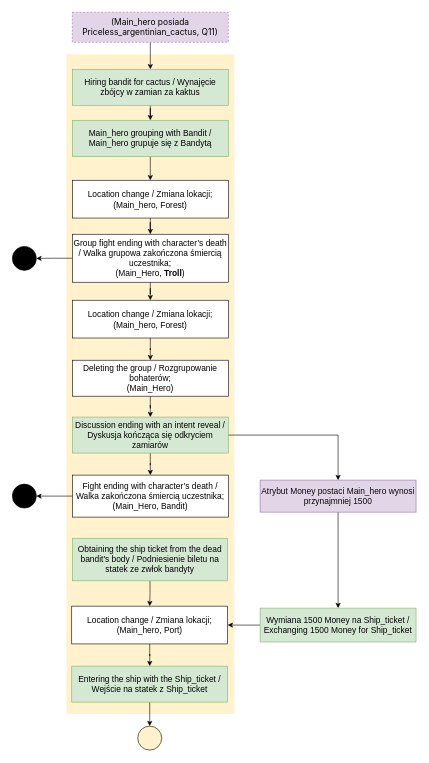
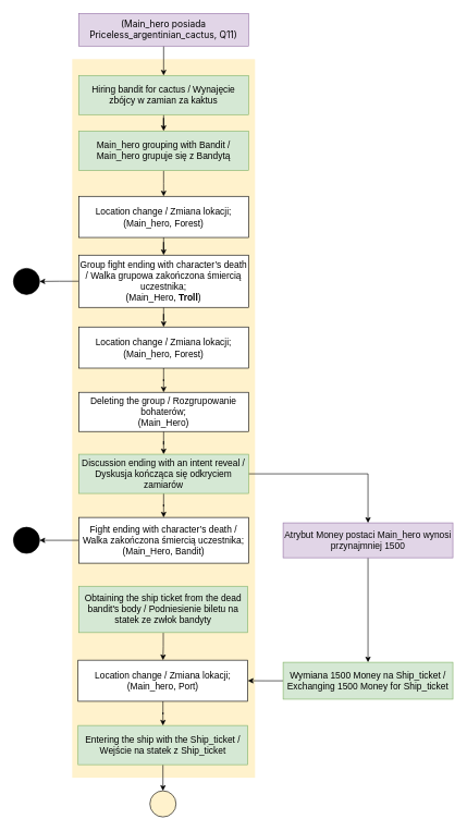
- <mxCell id="5" value="&lt;div style=&quot;box-sizing: border-box; font-family: -apple-system, &amp;quot;system-ui&amp;quot;, &amp;quot;Segoe UI&amp;quot;, system-ui, &amp;quot;Apple Color Emoji&amp;quot;, &amp;quot;Segoe UI Emoji&amp;quot;, &amp;quot;Segoe UI Web&amp;quot;, sans-serif; font-size: 14px;&quot;&gt;&lt;div style=&quot;&quot;&gt;(Main_hero posiada Priceless_argentinian_cactus, Q11)&lt;/div&gt;&lt;div&gt;&lt;/div&gt;&lt;/div&gt;" style="rounded=0;whiteSpace=wrap;html=1;strokeColor=#9673a6;fillColor=#e1d5e7;dashed=1;" parent="1" vertex="1"><mxGeometry x="120" y="20" width="260" height="50" as="geometry" /></mxCell>
+ <mxCell id="5" value="&lt;div style=&quot;box-sizing: border-box; font-family: -apple-system, &amp;quot;system-ui&amp;quot;, &amp;quot;Segoe UI&amp;quot;, system-ui, &amp;quot;Apple Color Emoji&amp;quot;, &amp;quot;Segoe UI Emoji&amp;quot;, &amp;quot;Segoe UI Web&amp;quot;, sans-serif; font-size: 14px;&quot;&gt;&lt;div style=&quot;&quot;&gt;(Main_hero posiada Priceless_argentinian_cactus, Q11)&lt;/div&gt;&lt;div&gt;&lt;/div&gt;&lt;/div&gt;" style="rounded=0;whiteSpace=wrap;html=1;strokeColor=#9673a6;fillColor=#e1d5e7;" parent="1" vertex="1"><mxGeometry x="120" y="20" width="260" height="50" as="geometry" /></mxCell>
